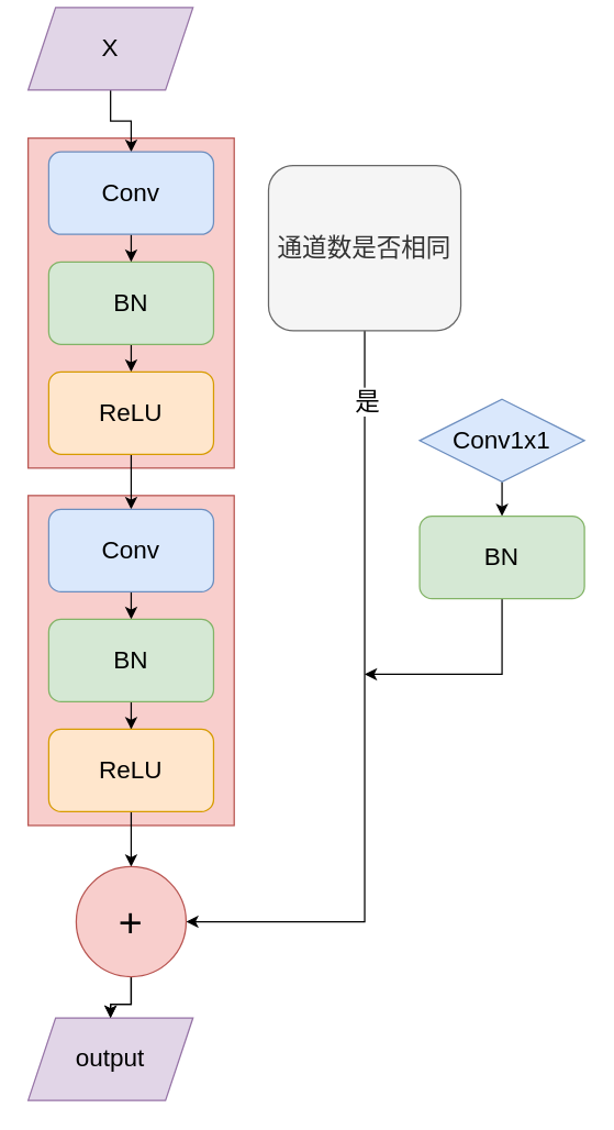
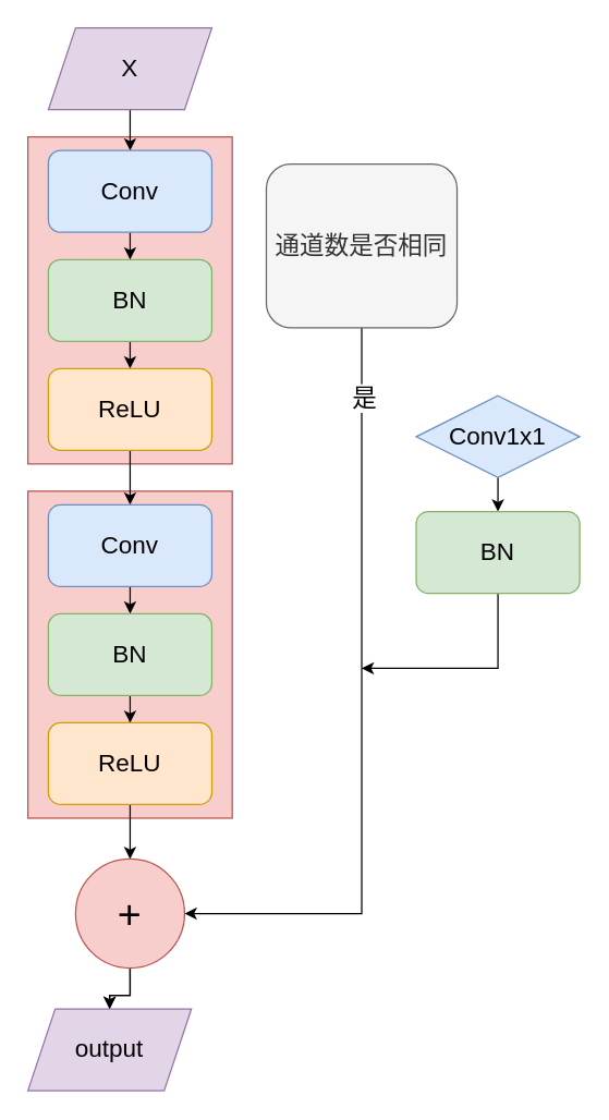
- <mxCell id="5" value="X" style="shape=parallelogram;perimeter=parallelogramPerimeter;whiteSpace=wrap;html=1;fixedSize=1;fontSize=18;fillColor=#e1d5e7;strokeColor=#9673a6;" parent="1" vertex="1"><mxGeometry x="20" y="5" width="120" height="60" as="geometry" /></mxCell>
+ <mxCell id="5" value="X" style="shape=parallelogram;perimeter=parallelogramPerimeter;whiteSpace=wrap;html=1;fixedSize=1;fontSize=18;fillColor=#e1d5e7;strokeColor=#9673a6;" parent="1" vertex="1"><mxGeometry x="35" y="20" width="120" height="60" as="geometry" /></mxCell>
